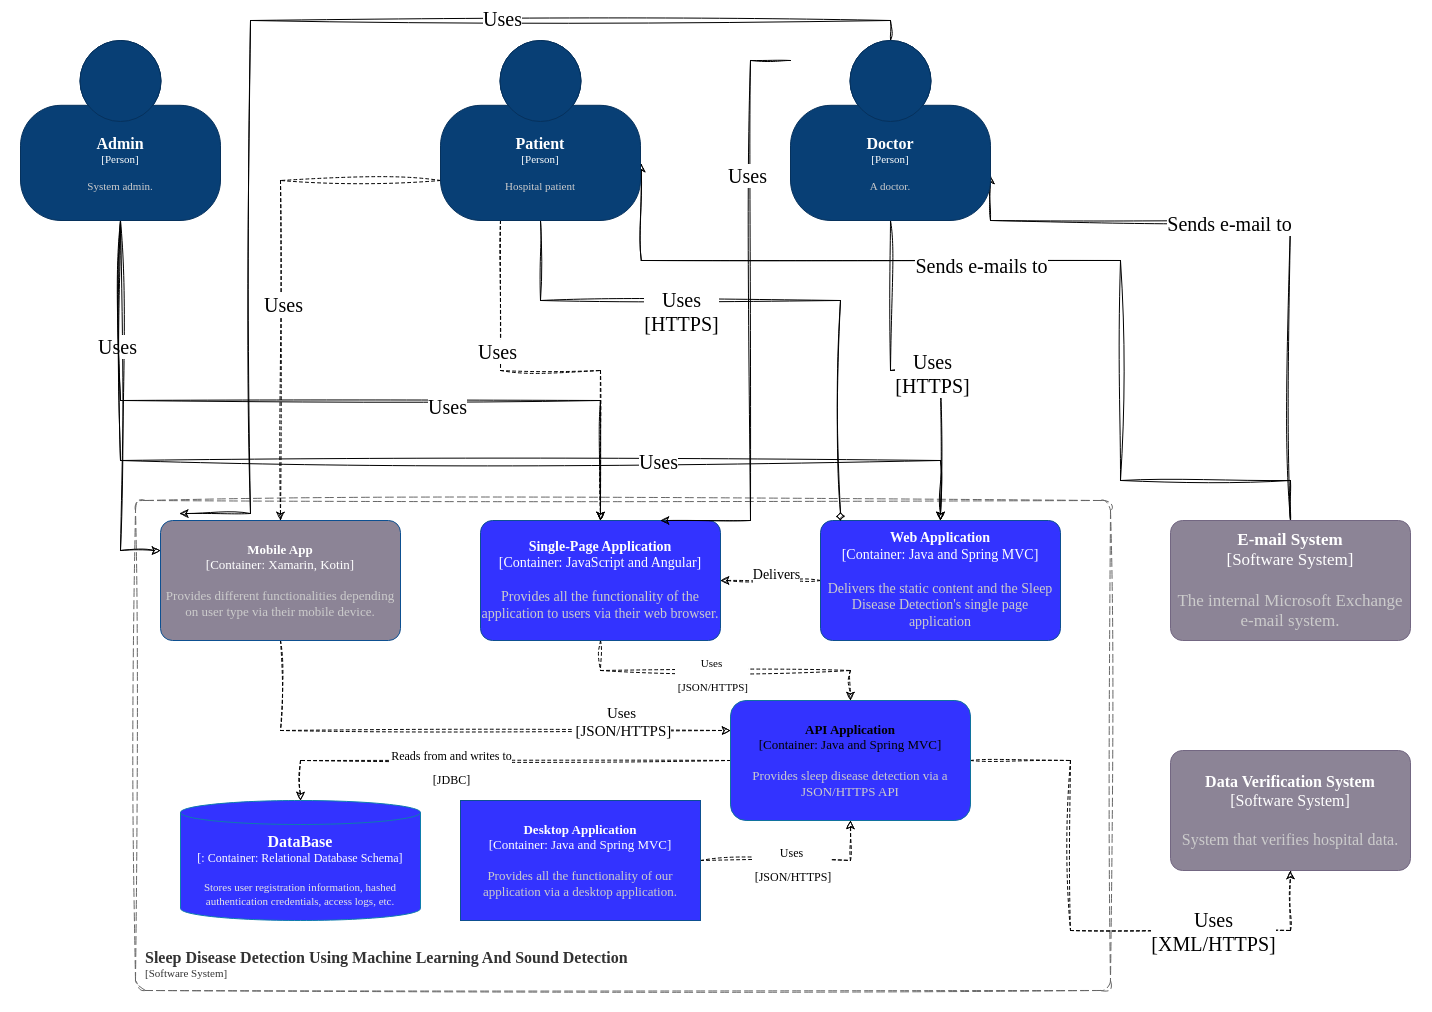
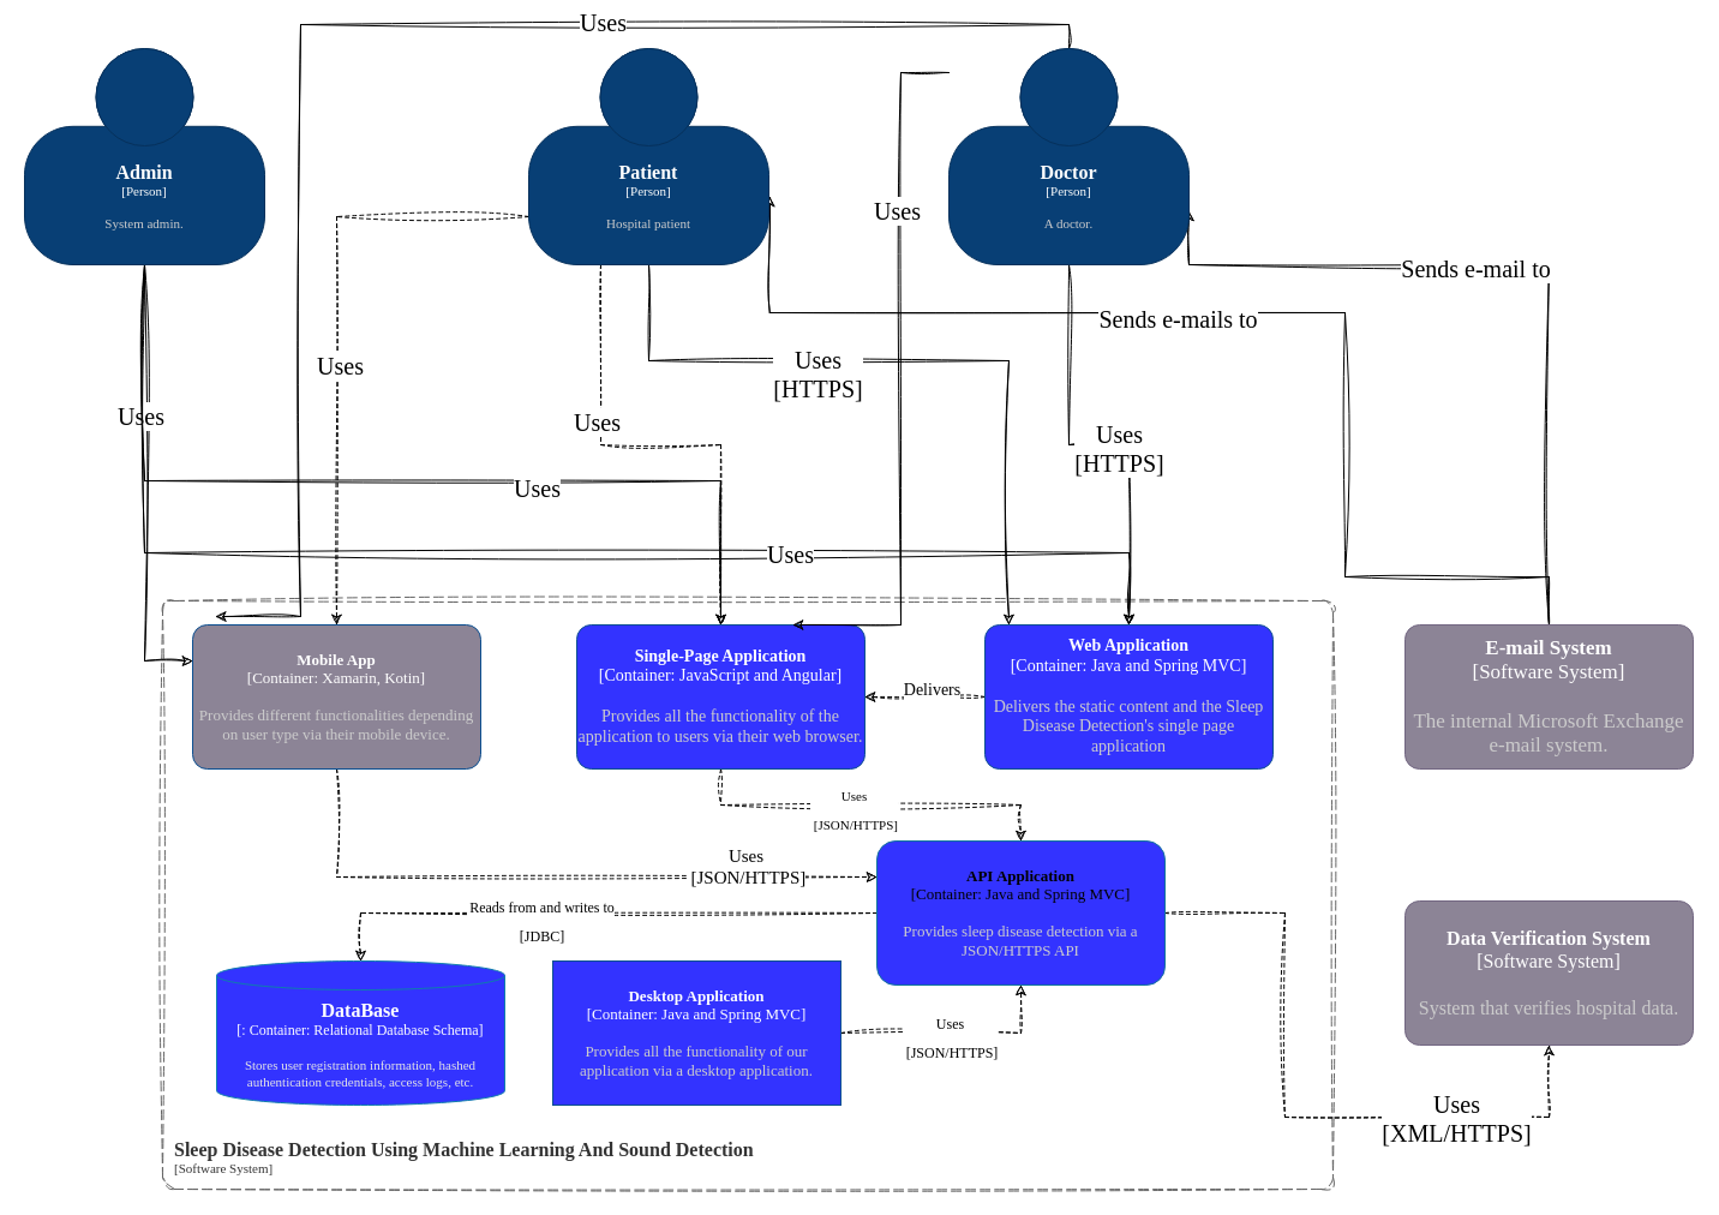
- <mxCell id="31" style="edgeStyle=orthogonalEdgeStyle;rounded=0;sketch=1;hachureGap=4;jiggle=2;curveFitting=1;orthogonalLoop=1;jettySize=auto;html=1;fontFamily=Architects Daughter;fontSource=https%3A%2F%2Ffonts.googleapis.com%2Fcss%3Ffamily%3DArchitects%2BDaughter;fontSize=16;endArrow=diamond;" edge="1" parent="1" source="33" target="14"><mxGeometry relative="1" as="geometry"><Array as="points"><mxPoint x="540" y="300" /><mxPoint x="840" y="300" /></Array></mxGeometry></mxCell>
+ <mxCell id="31" style="edgeStyle=orthogonalEdgeStyle;rounded=0;sketch=1;hachureGap=4;jiggle=2;curveFitting=1;orthogonalLoop=1;jettySize=auto;html=1;fontFamily=Architects Daughter;fontSource=https%3A%2F%2Ffonts.googleapis.com%2Fcss%3Ffamily%3DArchitects%2BDaughter;fontSize=16;" edge="1" parent="1" source="33" target="14"><mxGeometry relative="1" as="geometry"><Array as="points"><mxPoint x="540" y="300" /><mxPoint x="840" y="300" /></Array></mxGeometry></mxCell>
